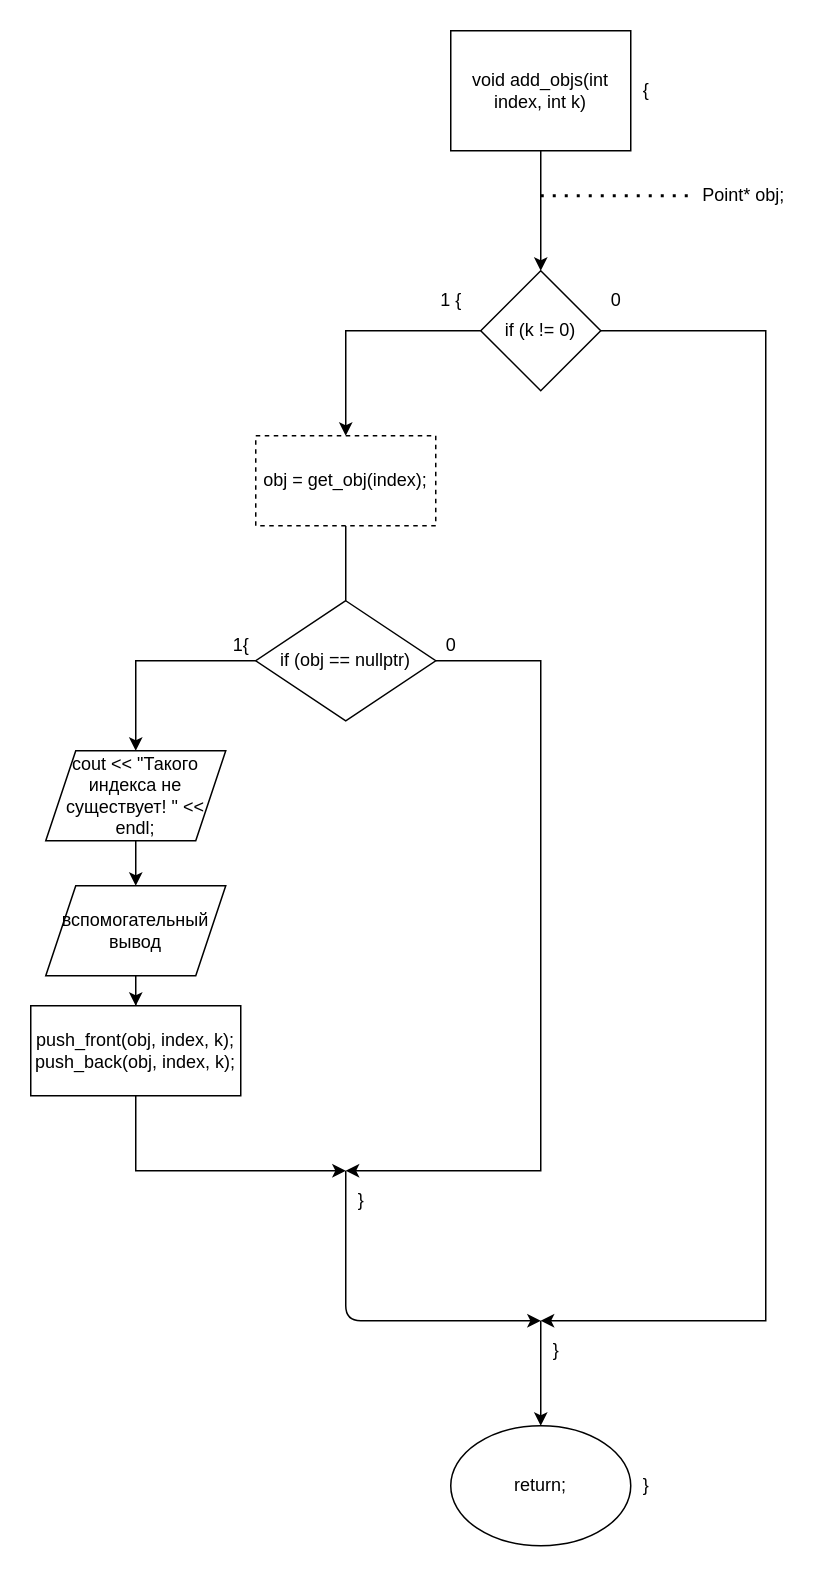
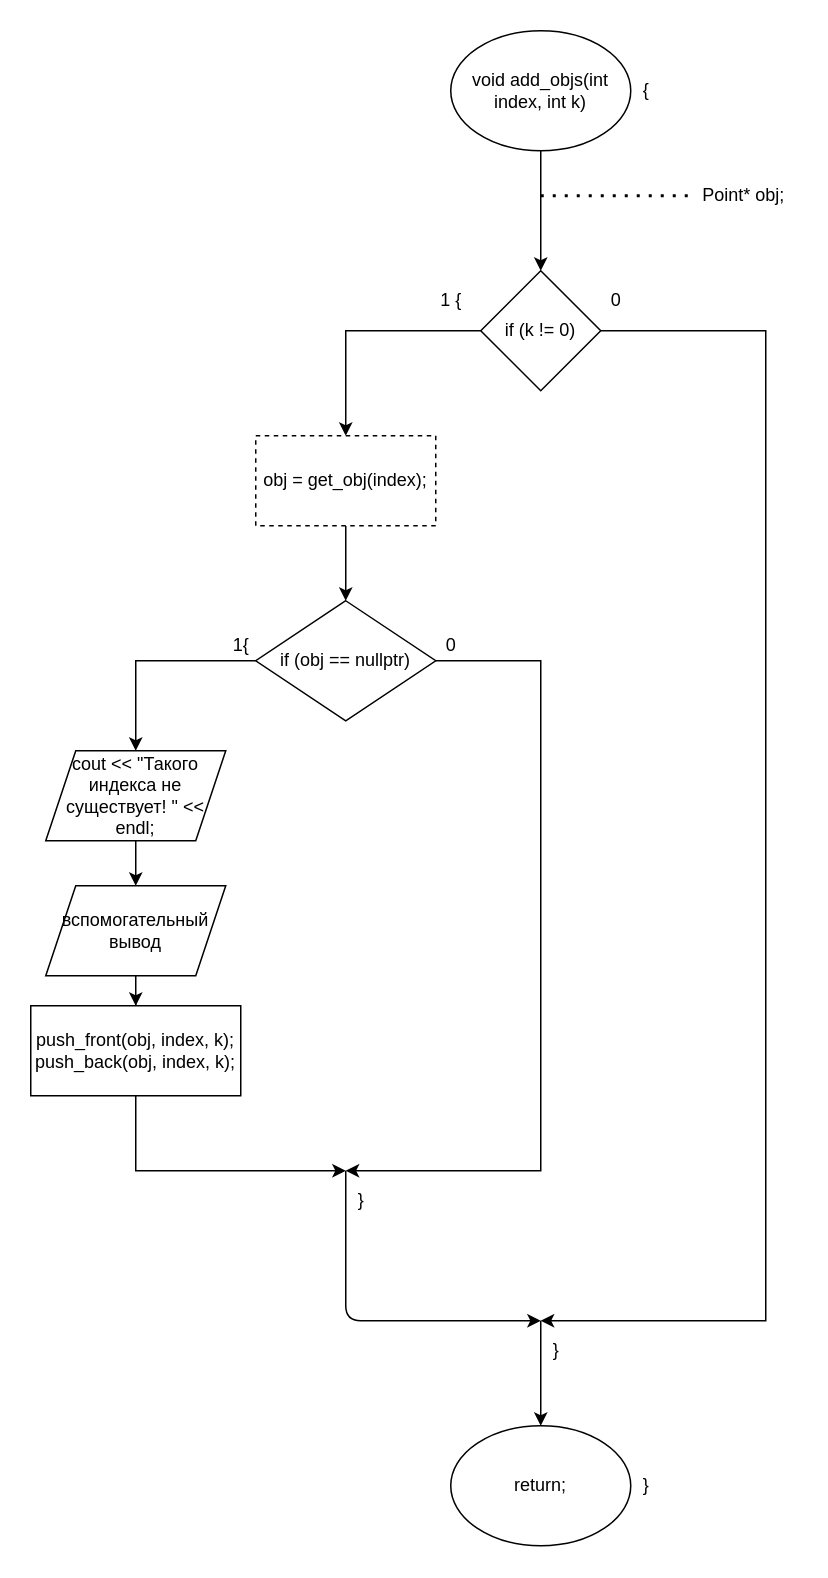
- <mxCell id="3" value="void add_objs(int index, int k)" style="whiteSpace=wrap;html=1;rounded=0;" vertex="1" parent="1"><mxGeometry x="300" y="20" width="120" height="80" as="geometry" /></mxCell>
+ <mxCell id="3" value="void add_objs(int index, int k)" style="ellipse;whiteSpace=wrap;html=1;" vertex="1" parent="1"><mxGeometry x="300" y="20" width="120" height="80" as="geometry" /></mxCell>
- <mxCell id="10" style="edgeStyle=orthogonalEdgeStyle;rounded=0;orthogonalLoop=1;jettySize=auto;html=1;endArrow=none;" edge="1" parent="1" source="11" target="16"><mxGeometry relative="1" as="geometry"><mxPoint x="240" y="390" as="targetPoint" /></mxGeometry></mxCell>
+ <mxCell id="10" style="edgeStyle=orthogonalEdgeStyle;rounded=0;orthogonalLoop=1;jettySize=auto;html=1;" edge="1" parent="1" source="11" target="16"><mxGeometry relative="1" as="geometry"><mxPoint x="240" y="390" as="targetPoint" /></mxGeometry></mxCell>
